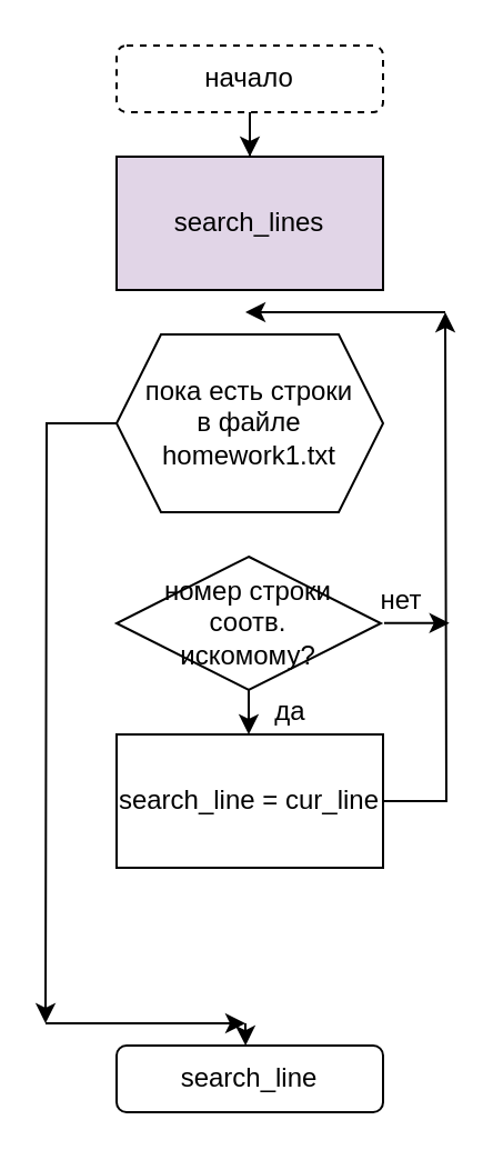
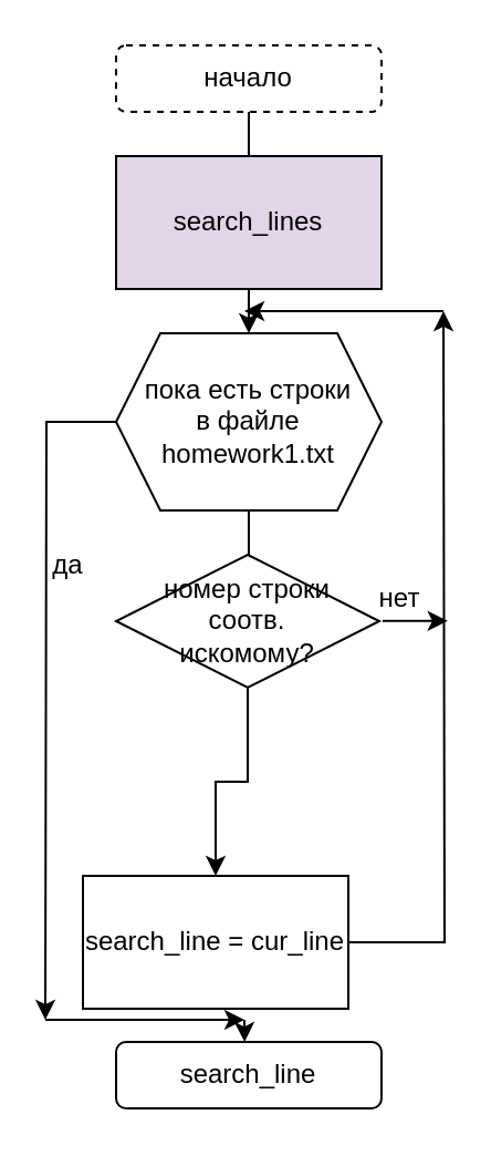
- <mxCell id="2" value="" style="edgeStyle=orthogonalEdgeStyle;rounded=0;orthogonalLoop=1;jettySize=auto;html=1;" edge="1" parent="1" source="3" target="4"><mxGeometry relative="1" as="geometry" /></mxCell>
+ <mxCell id="2" value="" style="edgeStyle=orthogonalEdgeStyle;rounded=0;orthogonalLoop=1;jettySize=auto;html=1;" edge="1" parent="1" source="3" target="7"><mxGeometry relative="1" as="geometry" /></mxCell>
+ <mxCell id="15" value="" style="edgeStyle=orthogonalEdgeStyle;rounded=0;orthogonalLoop=1;jettySize=auto;html=1;endArrow=none;" edge="1" parent="1" source="7" target="14"><mxGeometry relative="1" as="geometry"><mxPoint x="112" y="230" as="sourcePoint" /><mxPoint x="112" y="330" as="targetPoint" /></mxGeometry></mxCell>
- <mxCell id="16" value="да" style="text;html=1;align=center;verticalAlign=middle;resizable=0;points=[];autosize=1;strokeColor=none;fillColor=none;" vertex="1" parent="1"><mxGeometry x="115" y="310" width="30" height="20" as="geometry" /></mxCell>
+ <mxCell id="16" value="да" style="text;html=1;align=center;verticalAlign=middle;resizable=0;points=[];autosize=1;strokeColor=none;fillColor=none;" vertex="1" parent="1"><mxGeometry x="15" y="245" width="30" height="20" as="geometry" /></mxCell>
- <mxCell id="9" value="search_line = cur_line" style="rounded=0;whiteSpace=wrap;html=1;" vertex="1" parent="1"><mxGeometry x="52" y="330" width="120" height="60" as="geometry" /></mxCell>
+ <mxCell id="9" value="search_line = cur_line" style="rounded=0;whiteSpace=wrap;html=1;" vertex="1" parent="1"><mxGeometry x="37" y="395" width="120" height="60" as="geometry" /></mxCell>
